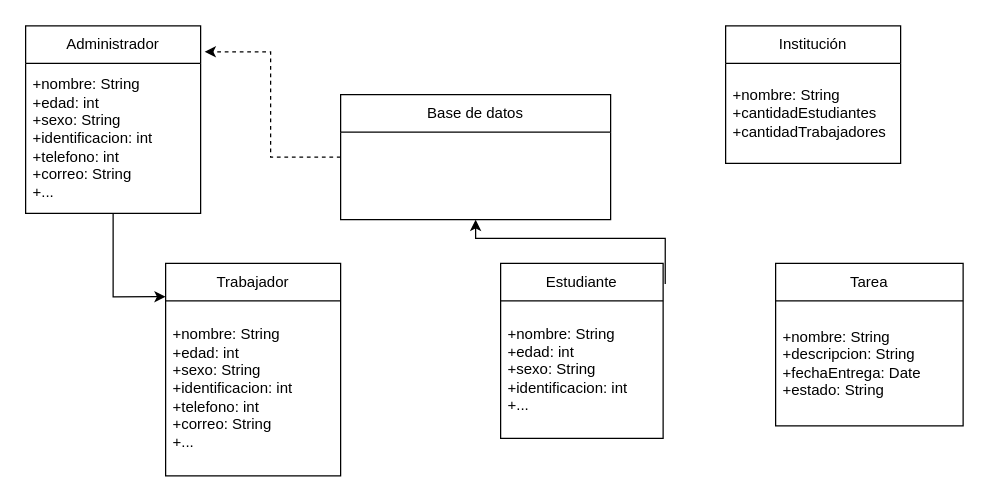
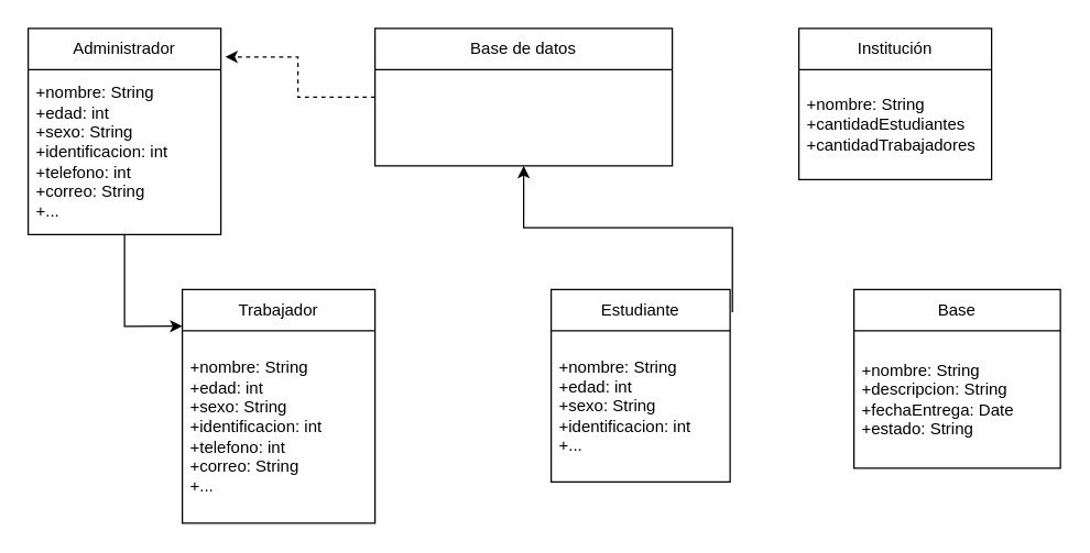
- <mxCell id="2" value="Base de datos" style="swimlane;fontStyle=0;childLayout=stackLayout;horizontal=1;startSize=30;horizontalStack=0;resizeParent=1;resizeParentMax=0;resizeLast=0;collapsible=1;marginBottom=0;whiteSpace=wrap;html=1;" parent="1" vertex="1"><mxGeometry x="272" y="75" width="216" height="100" as="geometry" /></mxCell>
+ <mxCell id="2" value="Base de datos" style="swimlane;fontStyle=0;childLayout=stackLayout;horizontal=1;startSize=30;horizontalStack=0;resizeParent=1;resizeParentMax=0;resizeLast=0;collapsible=1;marginBottom=0;whiteSpace=wrap;html=1;" parent="1" vertex="1"><mxGeometry x="272" y="20" width="216" height="100" as="geometry" /></mxCell>
- <mxCell id="10" value="Tarea" style="swimlane;fontStyle=0;childLayout=stackLayout;horizontal=1;startSize=30;horizontalStack=0;resizeParent=1;resizeParentMax=0;resizeLast=0;collapsible=1;marginBottom=0;whiteSpace=wrap;html=1;" parent="1" vertex="1"><mxGeometry x="620" y="210" width="150" height="130" as="geometry" /></mxCell>
+ <mxCell id="10" value="Base" style="swimlane;fontStyle=0;childLayout=stackLayout;horizontal=1;startSize=30;horizontalStack=0;resizeParent=1;resizeParentMax=0;resizeLast=0;collapsible=1;marginBottom=0;whiteSpace=wrap;html=1;" parent="1" vertex="1"><mxGeometry x="620" y="210" width="150" height="130" as="geometry" /></mxCell>
